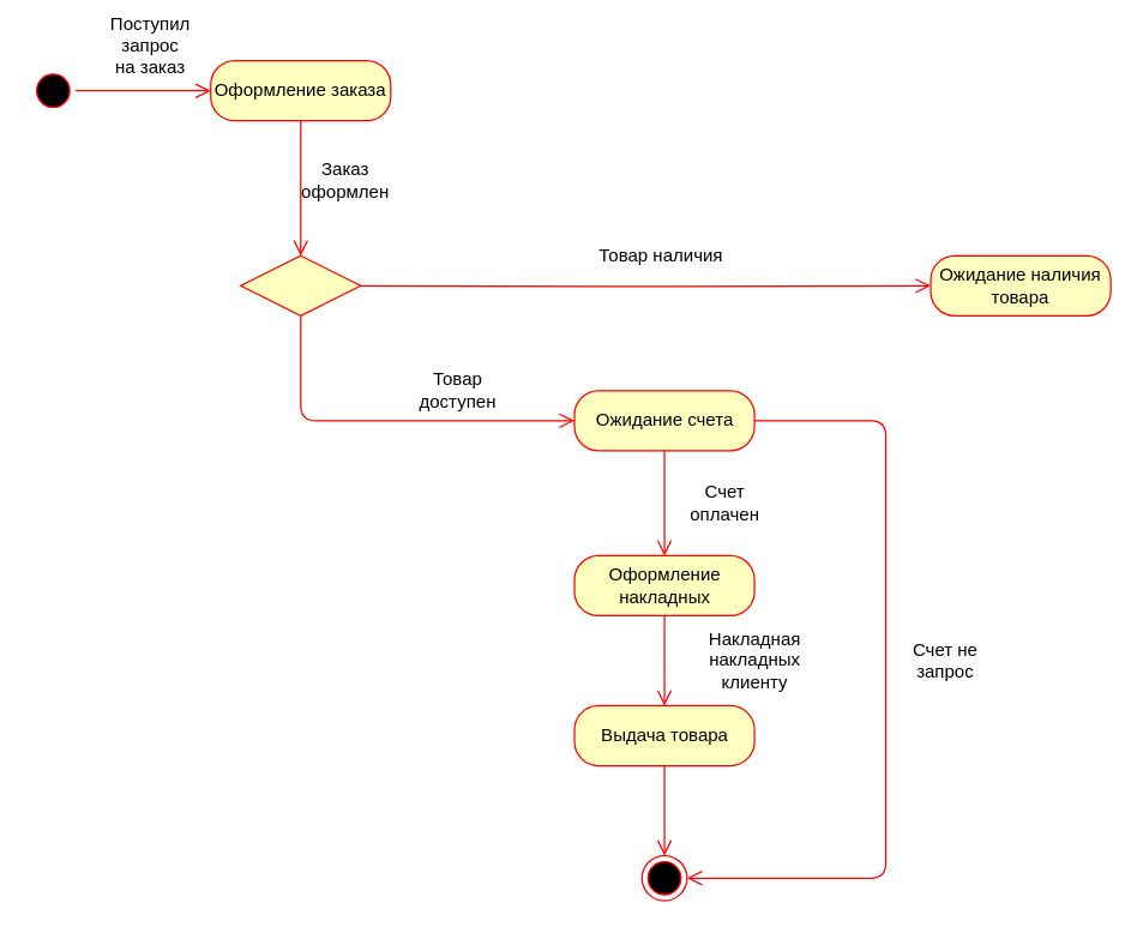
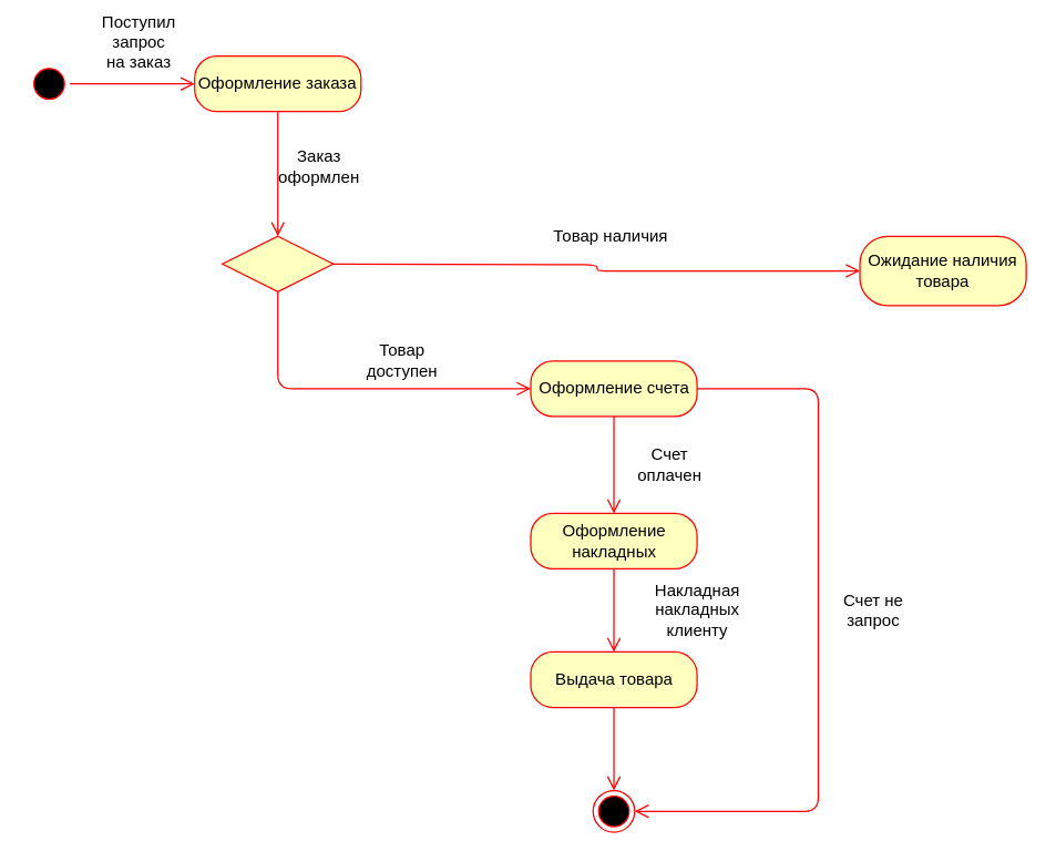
- <mxCell id="22" value="Ожидание наличия товара" style="rounded=1;whiteSpace=wrap;html=1;arcSize=40;fontColor=#000000;fillColor=#ffffc0;strokeColor=#ff0000;" parent="1" vertex="1"><mxGeometry x="620" y="170" width="120" height="40" as="geometry" /></mxCell>
+ <mxCell id="22" value="Ожидание наличия товара" style="rounded=1;whiteSpace=wrap;html=1;arcSize=40;fontColor=#000000;fillColor=#ffffc0;strokeColor=#ff0000;" parent="1" vertex="1"><mxGeometry x="620" y="170" width="120" height="50" as="geometry" /></mxCell>
- <mxCell id="13" value="Товар доступен" style="text;html=1;strokeColor=none;fillColor=none;align=center;verticalAlign=middle;whiteSpace=wrap;rounded=0;" parent="1" vertex="1"><mxGeometry x="285" y="250" width="40" height="20" as="geometry" /></mxCell>
+ <mxCell id="13" value="Товар доступен" style="text;html=1;strokeColor=none;fillColor=none;align=center;verticalAlign=middle;whiteSpace=wrap;rounded=0;" parent="1" vertex="1"><mxGeometry x="270" y="250" width="40" height="20" as="geometry" /></mxCell>
- <mxCell id="11" value="Ожидание счета" style="rounded=1;whiteSpace=wrap;html=1;arcSize=40;fontColor=#000000;fillColor=#ffffc0;strokeColor=#ff0000;" parent="1" vertex="1"><mxGeometry x="382.5" y="260" width="120" height="40" as="geometry" /></mxCell>
+ <mxCell id="11" value="Оформление счета" style="rounded=1;whiteSpace=wrap;html=1;arcSize=40;fontColor=#000000;fillColor=#ffffc0;strokeColor=#ff0000;" parent="1" vertex="1"><mxGeometry x="382.5" y="260" width="120" height="40" as="geometry" /></mxCell>
